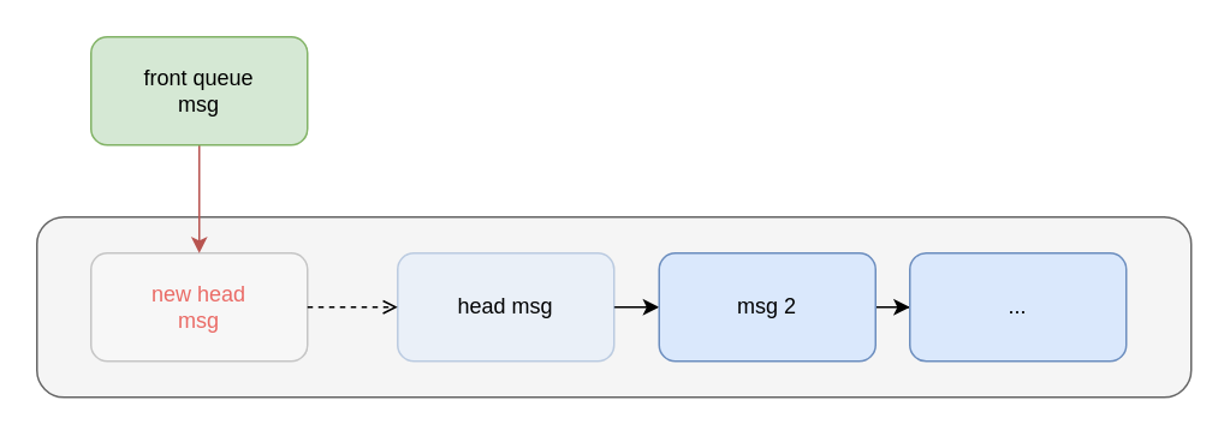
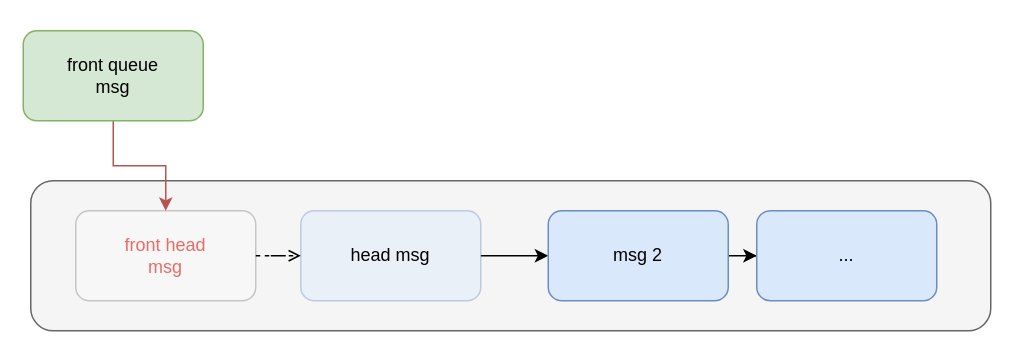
- <mxCell id="11" value="front queue&lt;br&gt;msg" style="rounded=1;whiteSpace=wrap;html=1;fillColor=#d5e8d4;strokeColor=#82b366;" vertex="1" parent="1"><mxGeometry x="50" y="20" width="120" height="60" as="geometry" /></mxCell>
+ <mxCell id="11" value="front queue&lt;br&gt;msg" style="rounded=1;whiteSpace=wrap;html=1;fillColor=#d5e8d4;strokeColor=#82b366;" vertex="1" parent="1"><mxGeometry x="15" y="20" width="120" height="60" as="geometry" /></mxCell>
- <mxCell id="9" value="&lt;font color=&quot;#ea6b66&quot;&gt;new head&lt;br&gt;msg&lt;/font&gt;" style="rounded=1;whiteSpace=wrap;html=1;opacity=20;" vertex="1" parent="1"><mxGeometry x="50" y="140" width="120" height="60" as="geometry" /></mxCell>
+ <mxCell id="9" value="&lt;font color=&quot;#ea6b66&quot;&gt;front head&lt;br&gt;msg&lt;/font&gt;" style="rounded=1;whiteSpace=wrap;html=1;opacity=20;" vertex="1" parent="1"><mxGeometry x="50" y="140" width="120" height="60" as="geometry" /></mxCell>
- <mxCell id="4" value="head msg" style="rounded=1;whiteSpace=wrap;html=1;fillColor=#dae8fc;strokeColor=#6c8ebf;opacity=40;" vertex="1" parent="1"><mxGeometry x="220" y="140" width="120" height="60" as="geometry" /></mxCell>
+ <mxCell id="4" value="head msg" style="rounded=1;whiteSpace=wrap;html=1;fillColor=#dae8fc;strokeColor=#6c8ebf;opacity=40;" vertex="1" parent="1"><mxGeometry x="200" y="140" width="120" height="60" as="geometry" /></mxCell>
